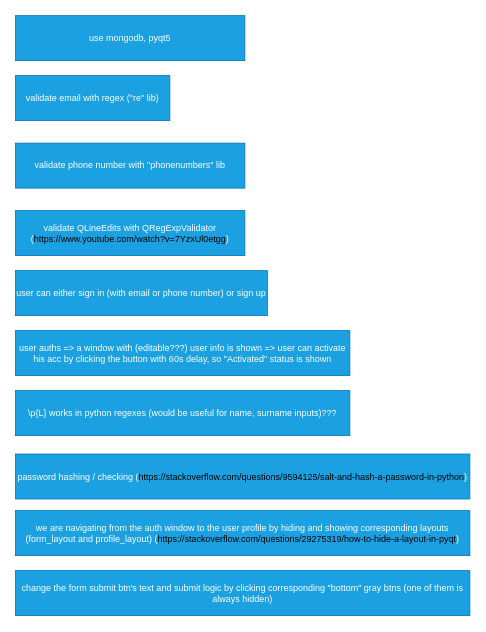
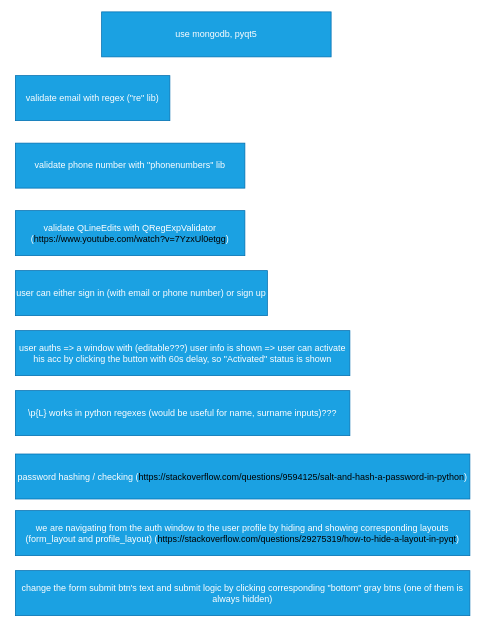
- <mxCell id="4" value="use mongodb, pyqt5" style="rounded=0;whiteSpace=wrap;html=1;fillColor=#1ba1e2;fontColor=#ffffff;strokeColor=#006EAF;" parent="1" vertex="1"><mxGeometry x="20" width="306" height="60" as="geometry" y="20" /></mxCell>
+ <mxCell id="4" value="use mongodb, pyqt5" style="rounded=0;whiteSpace=wrap;html=1;fillColor=#1ba1e2;fontColor=#ffffff;strokeColor=#006EAF;" parent="1" vertex="1"><mxGeometry x="135" y="15" width="306" height="60" as="geometry" /></mxCell>
